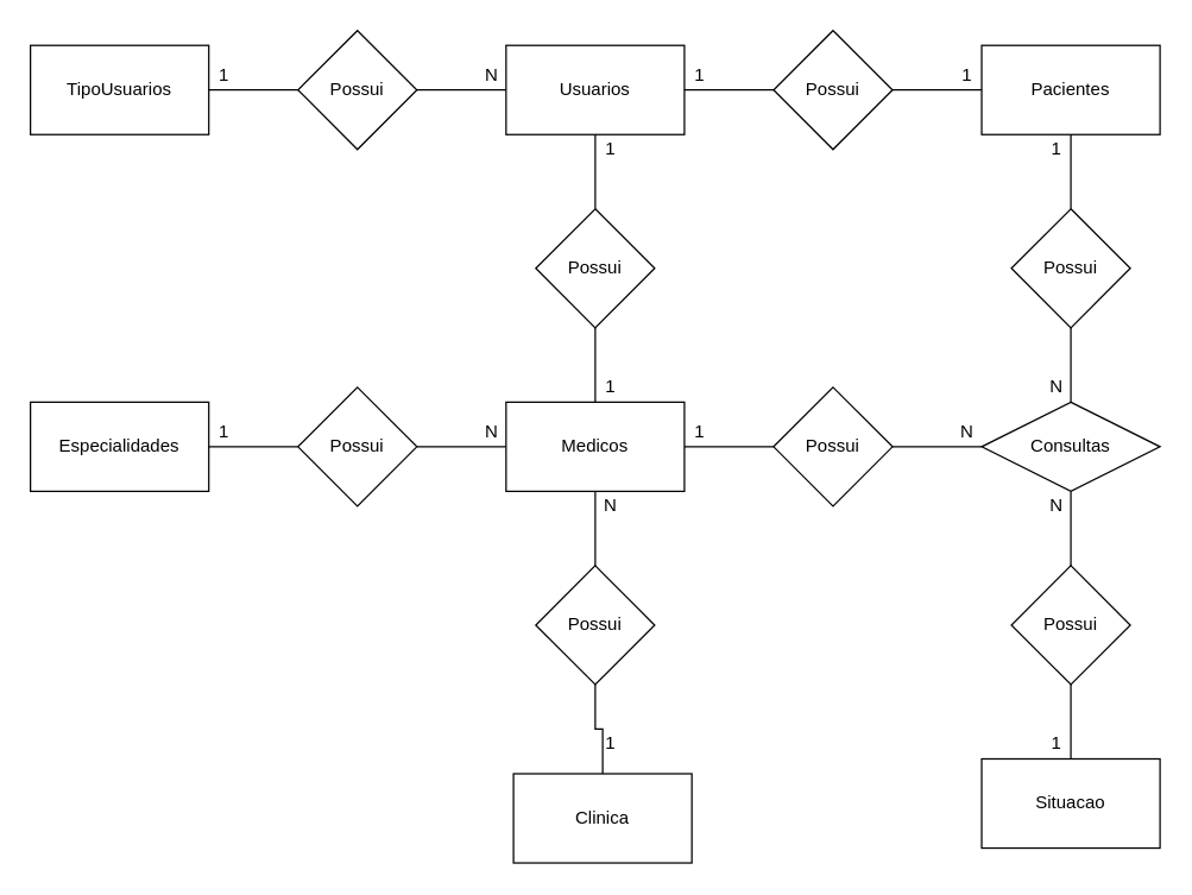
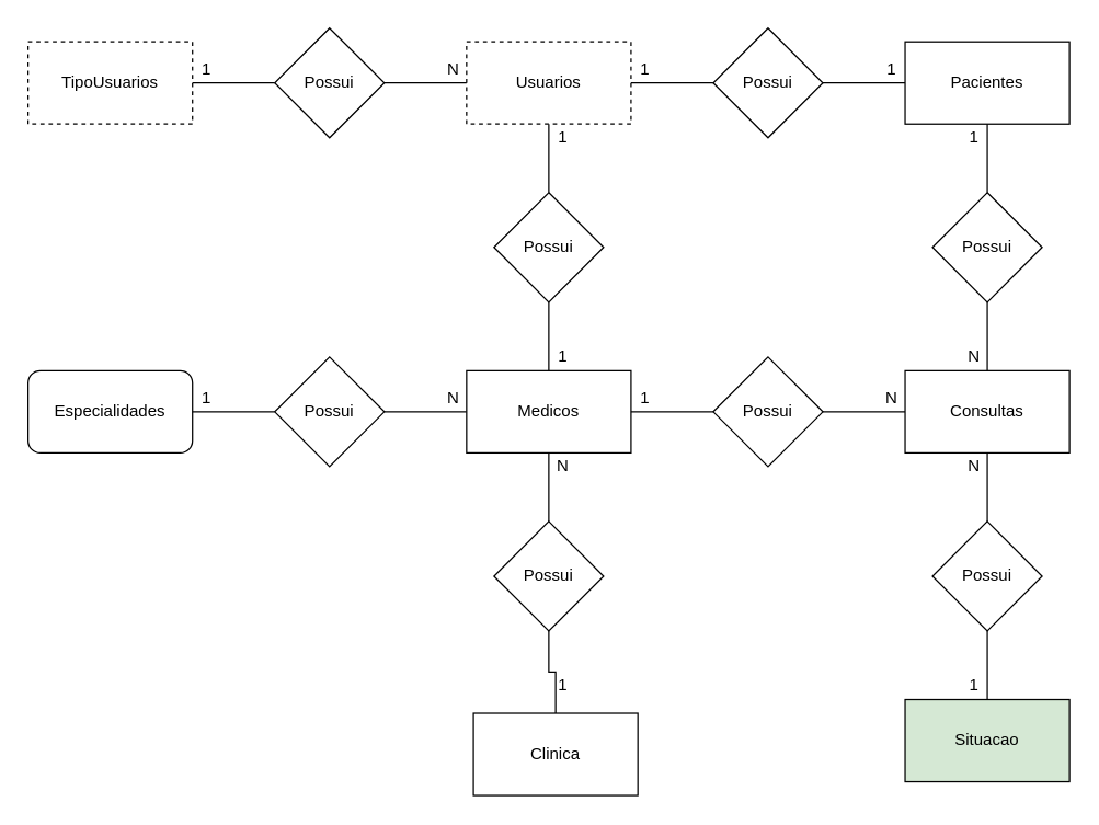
- <mxCell id="6" value="TipoUsuarios" style="whiteSpace=wrap;html=1;" vertex="1" parent="1"><mxGeometry x="20" y="30" width="120" height="60" as="geometry" /></mxCell>
+ <mxCell id="6" value="TipoUsuarios" style="whiteSpace=wrap;html=1;dashed=1;" vertex="1" parent="1"><mxGeometry x="20" y="30" width="120" height="60" as="geometry" /></mxCell>
- <mxCell id="3" value="Usuarios" style="whiteSpace=wrap;html=1;" vertex="1" parent="1"><mxGeometry x="340" y="30" width="120" height="60" as="geometry" /></mxCell>
+ <mxCell id="3" value="Usuarios" style="whiteSpace=wrap;html=1;dashed=1;" vertex="1" parent="1"><mxGeometry x="340" y="30" width="120" height="60" as="geometry" /></mxCell>
- <mxCell id="14" value="Especialidades" style="whiteSpace=wrap;html=1;" vertex="1" parent="1"><mxGeometry x="20" y="270" width="120" height="60" as="geometry" /></mxCell>
+ <mxCell id="14" value="Especialidades" style="whiteSpace=wrap;html=1;rounded=1;" vertex="1" parent="1"><mxGeometry x="20" y="270" width="120" height="60" as="geometry" /></mxCell>
- <mxCell id="15" value="Consultas" style="rhombus;whiteSpace=wrap;html=1;" vertex="1" parent="1"><mxGeometry x="660" y="270" width="120" height="60" as="geometry" /></mxCell>
+ <mxCell id="15" value="Consultas" style="whiteSpace=wrap;html=1;" vertex="1" parent="1"><mxGeometry x="660" y="270" width="120" height="60" as="geometry" /></mxCell>
- <mxCell id="16" value="Situacao" style="whiteSpace=wrap;html=1;" vertex="1" parent="1"><mxGeometry x="660" y="510" width="120" height="60" as="geometry" /></mxCell>
+ <mxCell id="16" value="Situacao" style="whiteSpace=wrap;html=1;fillColor=#d5e8d4;" vertex="1" parent="1"><mxGeometry x="660" y="510" width="120" height="60" as="geometry" /></mxCell>
